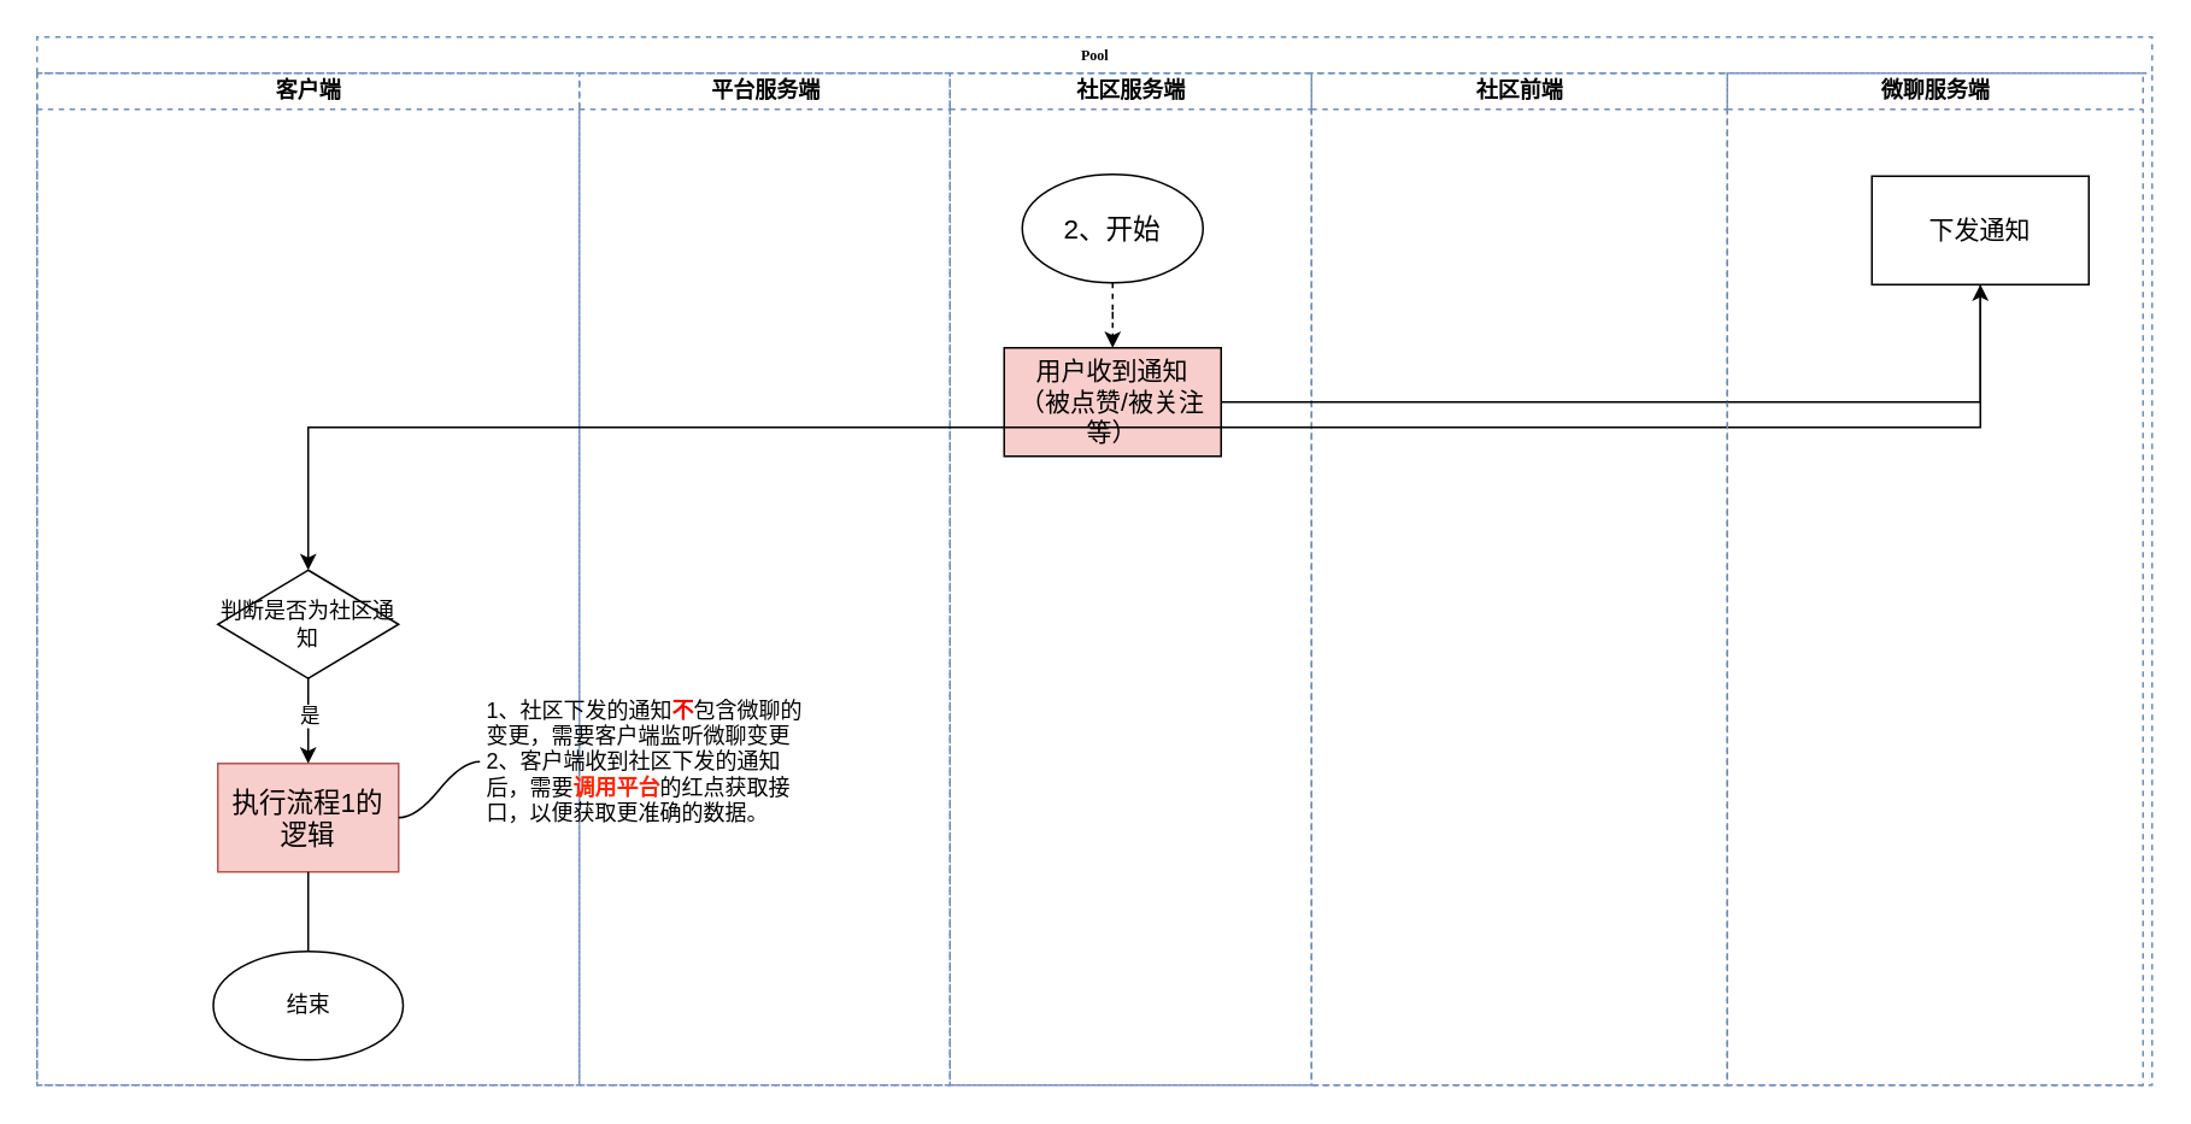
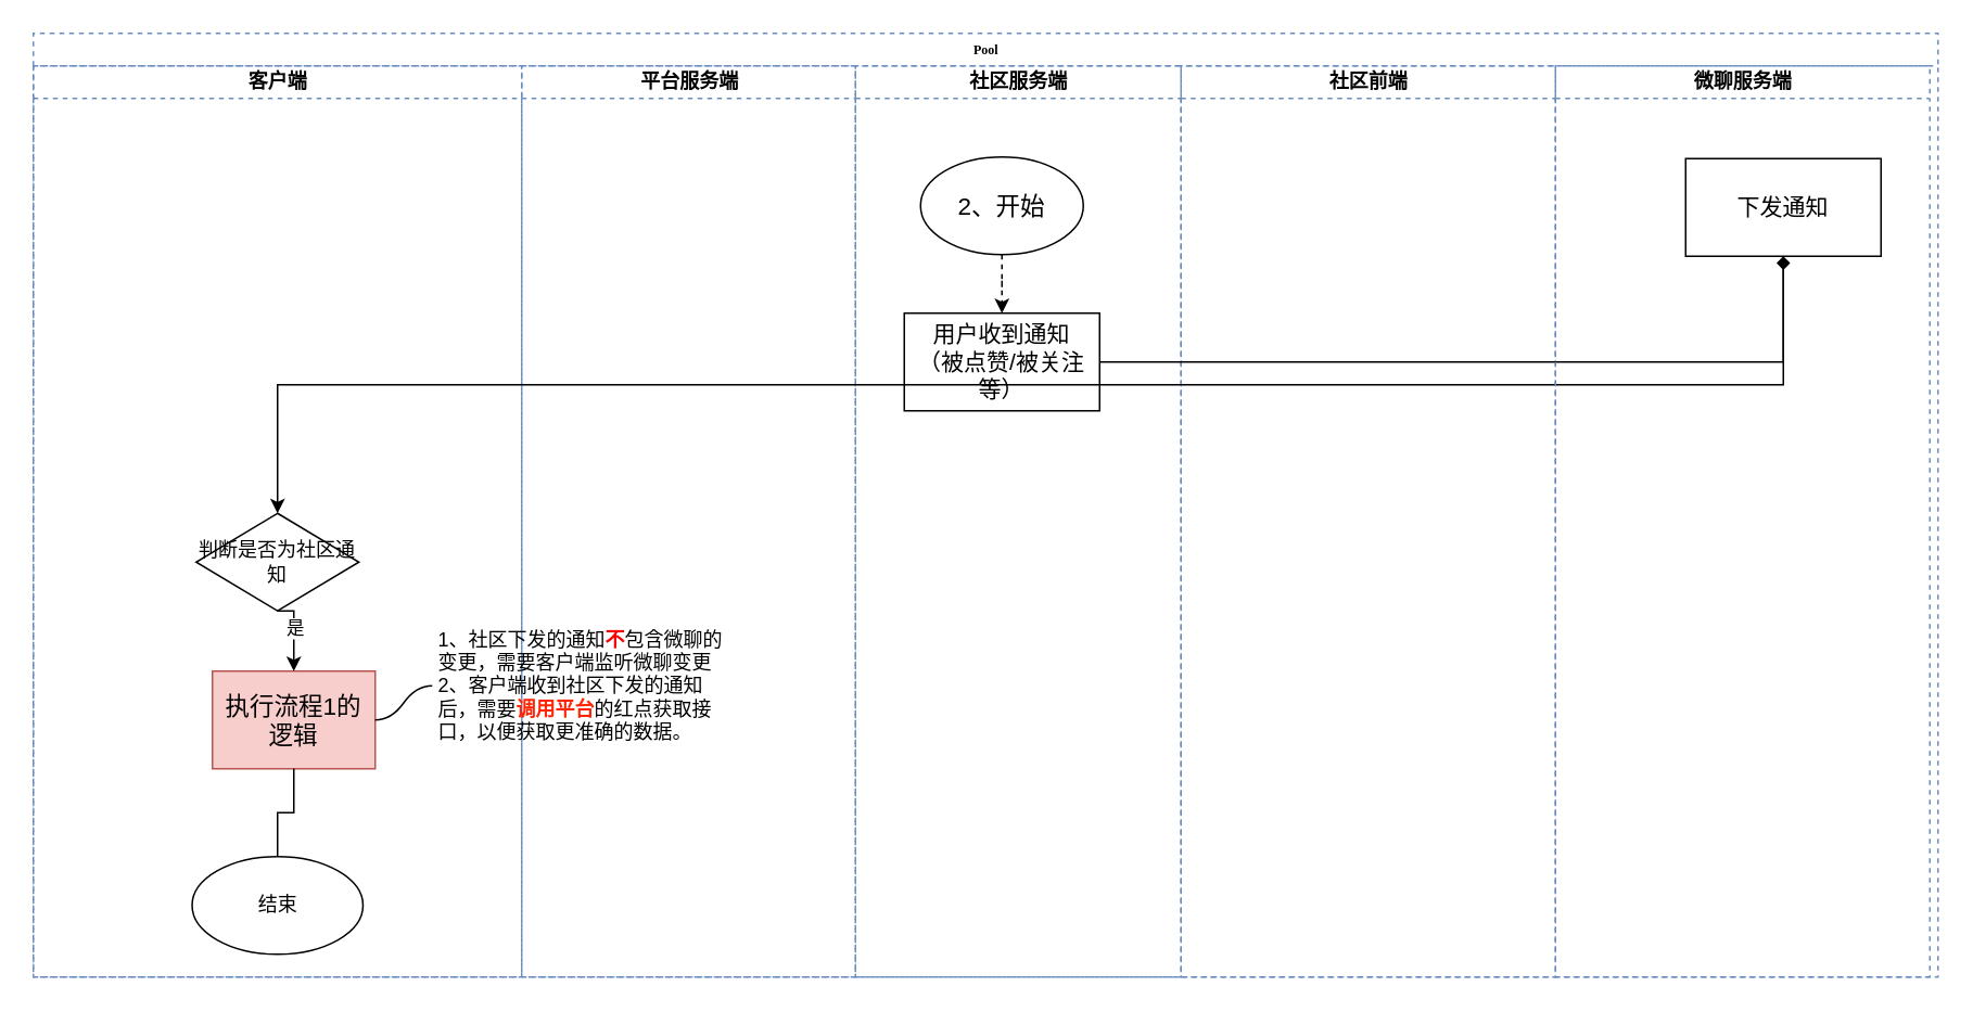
- <mxCell id="15" value="&lt;font style=&quot;font-size: 14px;&quot;&gt;用户收到通知&lt;/font&gt;&lt;div style=&quot;font-size: 14px;&quot;&gt;&lt;span style=&quot;font-size: 14px;&quot;&gt;（被点赞/被关注等）&lt;/span&gt;&lt;/div&gt;" style="whiteSpace=wrap;html=1;fontSize=14;fillColor=#f8cecc;" parent="14" vertex="1"><mxGeometry x="-170" y="152" width="120" height="60" as="geometry" /></mxCell>
+ <mxCell id="15" value="&lt;font style=&quot;font-size: 14px;&quot;&gt;用户收到通知&lt;/font&gt;&lt;div style=&quot;font-size: 14px;&quot;&gt;&lt;span style=&quot;font-size: 14px;&quot;&gt;（被点赞/被关注等）&lt;/span&gt;&lt;/div&gt;" style="whiteSpace=wrap;html=1;fontSize=14;" parent="14" vertex="1"><mxGeometry x="-170" y="152" width="120" height="60" as="geometry" /></mxCell>
- <mxCell id="16" value="" style="edgeStyle=orthogonalEdgeStyle;rounded=0;orthogonalLoop=1;jettySize=auto;html=1;fontSize=13;" parent="2" source="15" target="20" edge="1"><mxGeometry relative="1" as="geometry" /></mxCell>
+ <mxCell id="16" value="" style="edgeStyle=orthogonalEdgeStyle;rounded=0;orthogonalLoop=1;jettySize=auto;html=1;fontSize=13;endArrow=diamond;" parent="2" source="15" target="20" edge="1"><mxGeometry relative="1" as="geometry" /></mxCell>
- <mxCell id="7" value="&lt;span style=&quot;font-size: 15px;&quot;&gt;执行流程1的逻辑&lt;/span&gt;" style="rounded=0;whiteSpace=wrap;html=1;fillColor=#f8cecc;strokeColor=#b85450;" parent="3" vertex="1"><mxGeometry x="100" y="382" width="100" height="60" as="geometry" /></mxCell>
+ <mxCell id="7" value="&lt;span style=&quot;font-size: 15px;&quot;&gt;执行流程1的逻辑&lt;/span&gt;" style="rounded=0;whiteSpace=wrap;html=1;fillColor=#f8cecc;strokeColor=#b85450;" parent="3" vertex="1"><mxGeometry x="110" y="372" width="100" height="60" as="geometry" /></mxCell>
